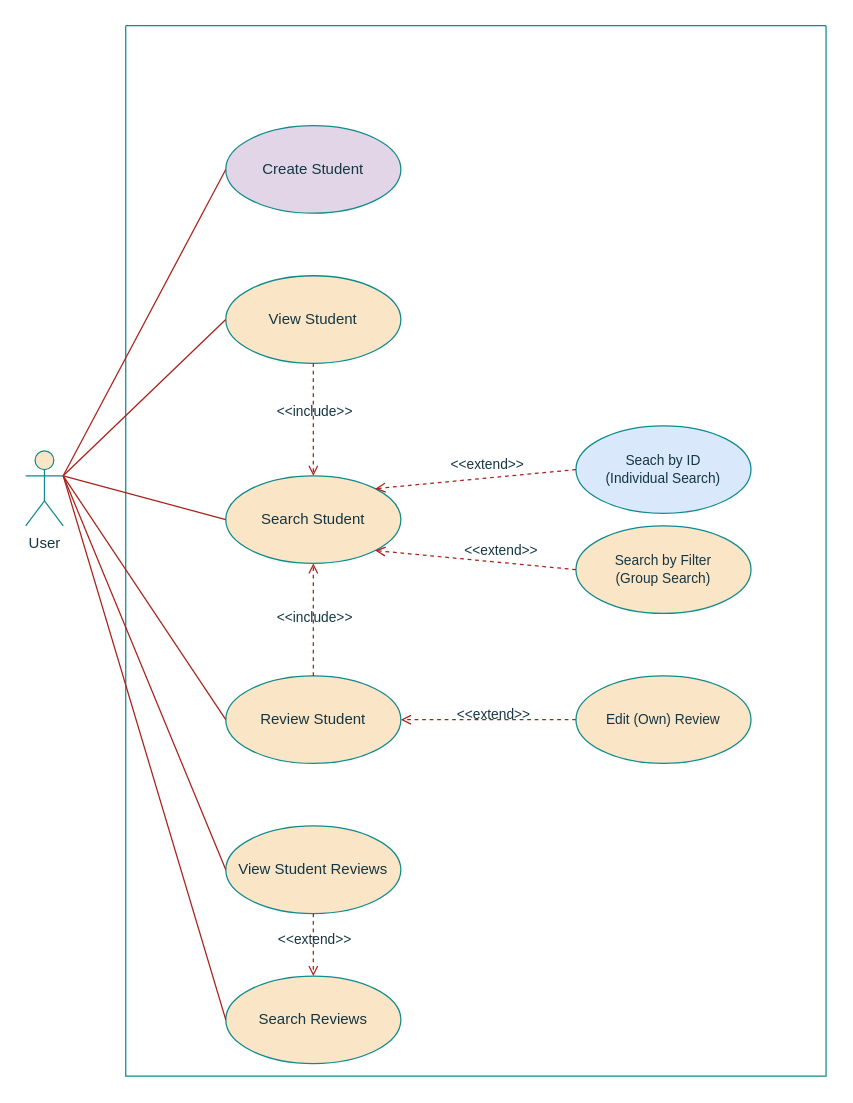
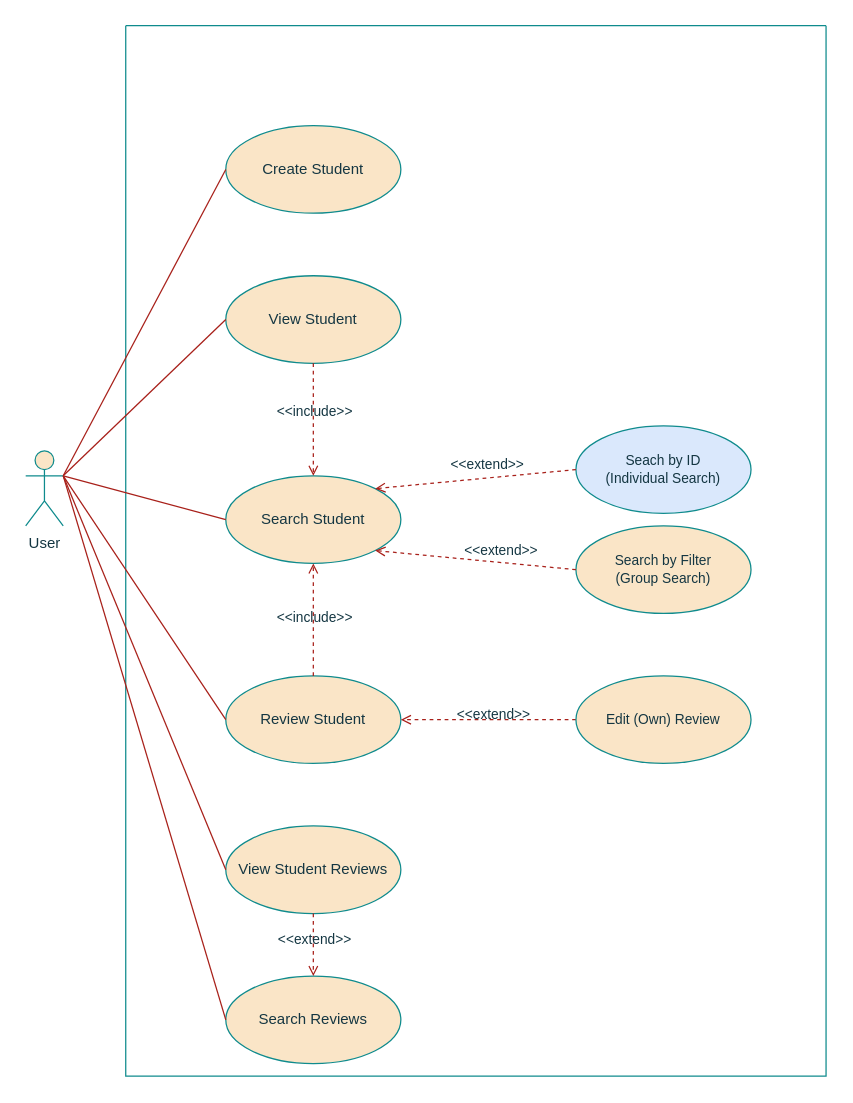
- <mxCell id="3" value="Create Student" style="ellipse;whiteSpace=wrap;html=1;labelBackgroundColor=none;fillColor=#e1d5e7;strokeColor=#0F8B8D;fontColor=#143642;" parent="2" vertex="1"><mxGeometry x="80" y="80" width="140" height="70" as="geometry" /></mxCell>
+ <mxCell id="3" value="Create Student" style="ellipse;whiteSpace=wrap;html=1;labelBackgroundColor=none;fillColor=#FAE5C7;strokeColor=#0F8B8D;fontColor=#143642;" parent="2" vertex="1"><mxGeometry x="80" y="80" width="140" height="70" as="geometry" /></mxCell>
